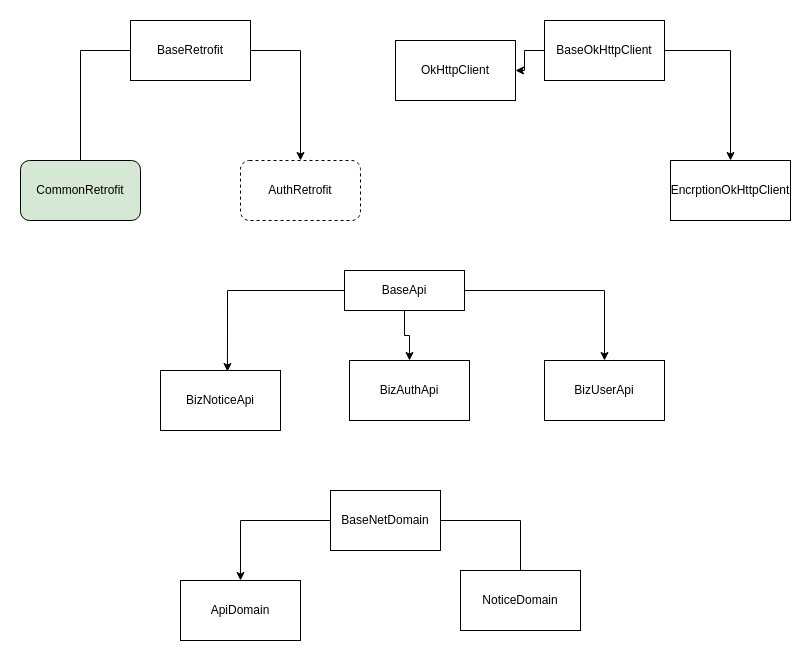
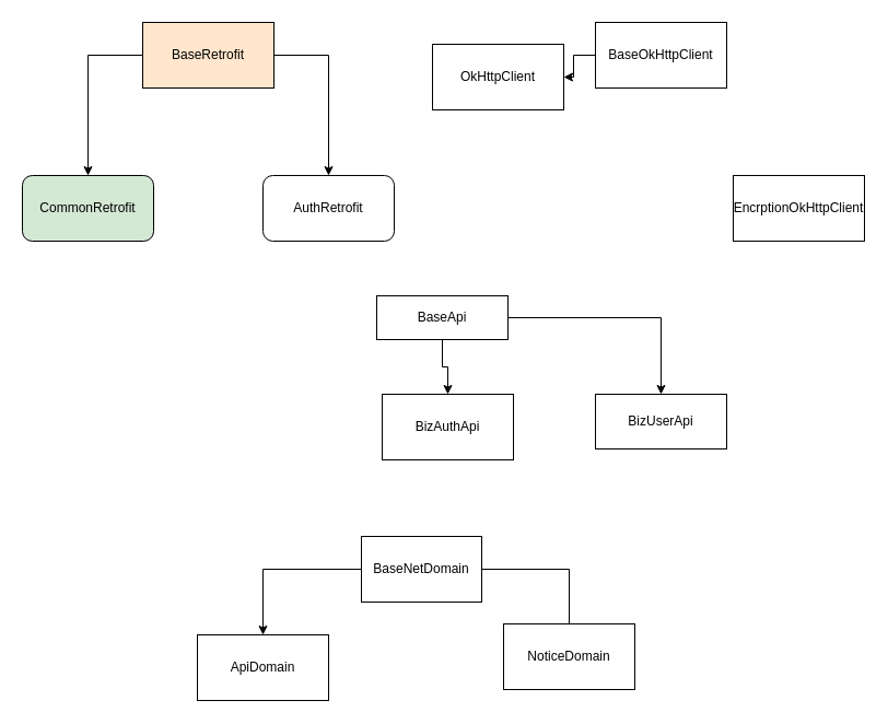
- <mxCell id="9" value="BaseRetrofit" style="rounded=0;whiteSpace=wrap;html=1;" vertex="1" parent="1"><mxGeometry x="130" y="20" width="120" height="60" as="geometry" /></mxCell>
+ <mxCell id="9" value="BaseRetrofit" style="rounded=0;whiteSpace=wrap;html=1;fillColor=#ffe6cc;" vertex="1" parent="1"><mxGeometry x="130" y="20" width="120" height="60" as="geometry" /></mxCell>
- <mxCell id="3" style="edgeStyle=orthogonalEdgeStyle;rounded=0;orthogonalLoop=1;jettySize=auto;html=1;" edge="1" parent="1" source="4" target="6"><mxGeometry relative="1" as="geometry" /></mxCell>
- <mxCell id="7" style="edgeStyle=orthogonalEdgeStyle;rounded=0;orthogonalLoop=1;jettySize=auto;html=1;exitX=0;exitY=0.5;exitDx=0;exitDy=0;entryX=0.5;entryY=0;entryDx=0;entryDy=0;endArrow=none;" edge="1" parent="1" source="9" target="10"><mxGeometry relative="1" as="geometry" /></mxCell>
+ <mxCell id="7" style="edgeStyle=orthogonalEdgeStyle;rounded=0;orthogonalLoop=1;jettySize=auto;html=1;exitX=0;exitY=0.5;exitDx=0;exitDy=0;entryX=0.5;entryY=0;entryDx=0;entryDy=0;" edge="1" parent="1" source="9" target="10"><mxGeometry relative="1" as="geometry" /></mxCell>
- <mxCell id="11" value="AuthRetrofit" style="rounded=1;whiteSpace=wrap;html=1;dashed=1;" vertex="1" parent="1"><mxGeometry x="240" y="160" width="120" height="60" as="geometry" /></mxCell>
+ <mxCell id="11" value="AuthRetrofit" style="rounded=1;whiteSpace=wrap;html=1;" vertex="1" parent="1"><mxGeometry x="240" y="160" width="120" height="60" as="geometry" /></mxCell>
- <mxCell id="12" style="edgeStyle=orthogonalEdgeStyle;rounded=0;orthogonalLoop=1;jettySize=auto;html=1;exitX=0;exitY=0.5;exitDx=0;exitDy=0;entryX=0.558;entryY=0.017;entryDx=0;entryDy=0;entryPerimeter=0;" edge="1" parent="1" source="15" target="16"><mxGeometry relative="1" as="geometry" /></mxCell>
- <mxCell id="18" value="BizUserApi" style="rounded=0;whiteSpace=wrap;html=1;" vertex="1" parent="1"><mxGeometry x="544" y="360" width="120" height="60" as="geometry" /></mxCell>
+ <mxCell id="18" value="BizUserApi" style="rounded=0;whiteSpace=wrap;html=1;" vertex="1" parent="1"><mxGeometry x="544" y="360" width="120" height="50" as="geometry" /></mxCell>
- <mxCell id="16" value="BizNoticeApi" style="rounded=0;whiteSpace=wrap;html=1;" vertex="1" parent="1"><mxGeometry x="160" y="370" width="120" height="60" as="geometry" /></mxCell>
